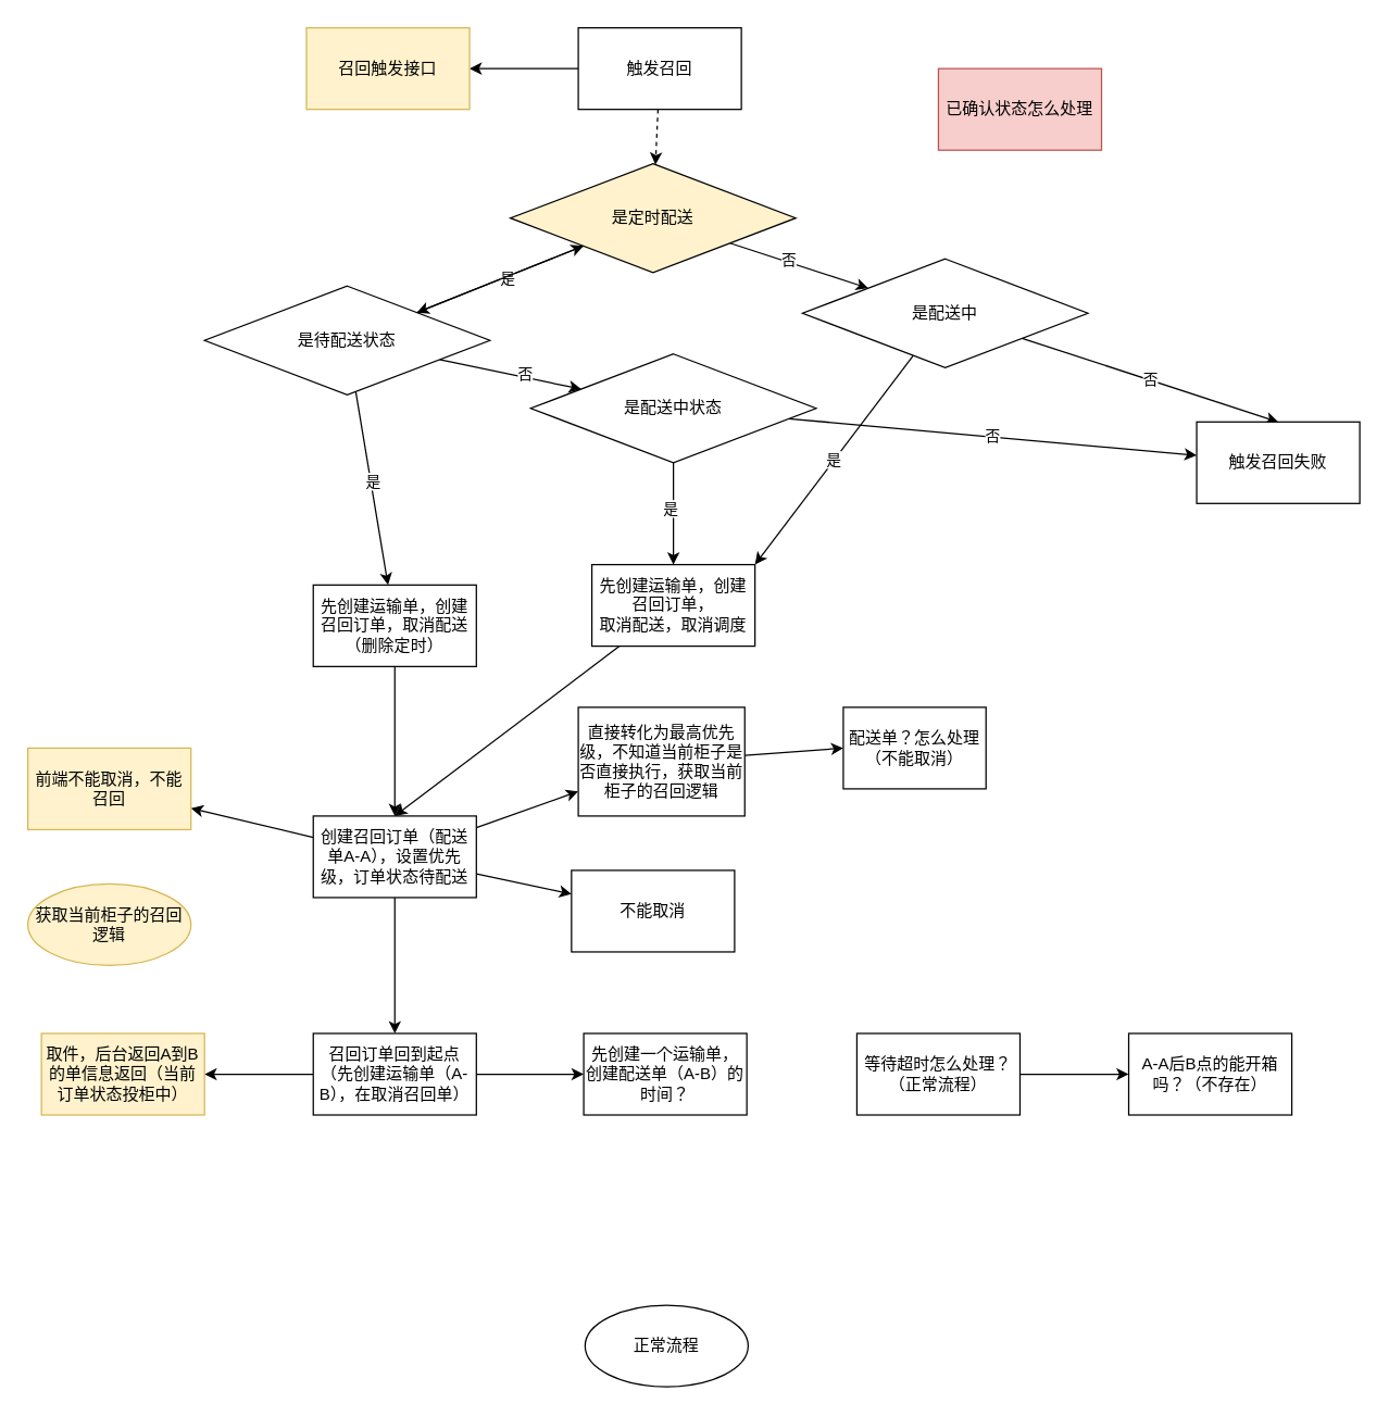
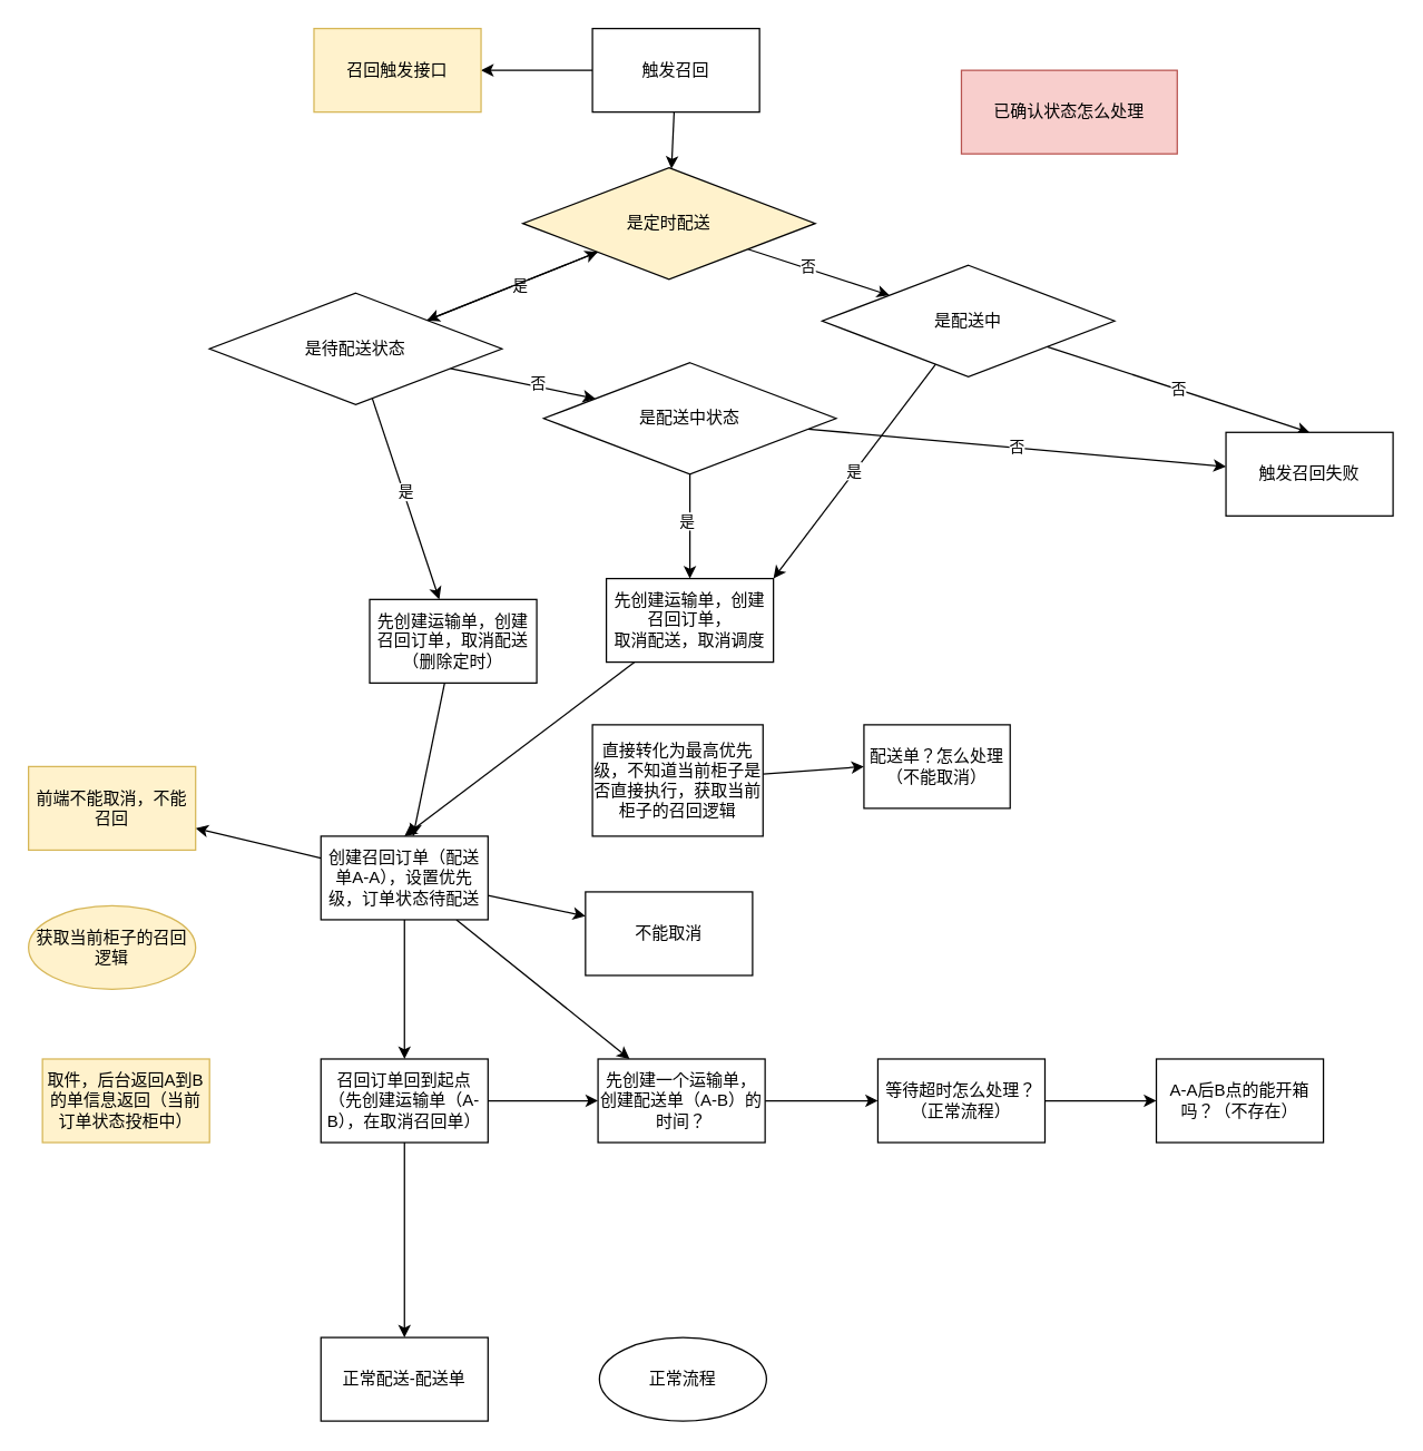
- <mxCell id="52" value="已确认状态怎么处理" style="whiteSpace=wrap;html=1;fillColor=#f8cecc;strokeColor=#b85450;" vertex="1" parent="1"><mxGeometry x="690" y="50" width="120" height="60" as="geometry" /></mxCell>
+ <mxCell id="52" value="已确认状态怎么处理" style="whiteSpace=wrap;html=1;fillColor=#f8cecc;strokeColor=#b85450;" vertex="1" parent="1"><mxGeometry x="690" y="50" width="155" height="60" as="geometry" /></mxCell>
- <mxCell id="2" value="" style="edgeStyle=none;html=1;dashed=1;" parent="1" source="4" target="9" edge="1"><mxGeometry relative="1" as="geometry" /></mxCell>
+ <mxCell id="2" value="" style="edgeStyle=none;html=1;" parent="1" source="4" target="9" edge="1"><mxGeometry relative="1" as="geometry" /></mxCell>
- <mxCell id="17" value="先创建运输单，创建召回订单，取消配送（删除定时）" style="whiteSpace=wrap;html=1;" parent="1" vertex="1"><mxGeometry x="230" y="430" width="120" height="60" as="geometry" /></mxCell>
+ <mxCell id="17" value="先创建运输单，创建召回订单，取消配送（删除定时）" style="whiteSpace=wrap;html=1;" parent="1" vertex="1"><mxGeometry x="265" y="430" width="120" height="60" as="geometry" /></mxCell>
- <mxCell id="29" value="" style="edgeStyle=none;html=1;" parent="1" source="32" target="39" edge="1"><mxGeometry relative="1" as="geometry" /></mxCell>
+ <mxCell id="29" value="" style="edgeStyle=none;html=1;" parent="1" source="32" target="42" edge="1"><mxGeometry relative="1" as="geometry" /></mxCell>
- <mxCell id="35" value="" style="edgeStyle=none;html=1;" parent="1" source="36" target="50" edge="1"><mxGeometry relative="1" as="geometry" /></mxCell>
+ <mxCell id="41" value="" style="edgeStyle=none;html=1;" parent="1" source="42" target="44" edge="1"><mxGeometry relative="1" as="geometry" /></mxCell>
+ <mxCell id="33" value="" style="edgeStyle=none;html=1;" parent="1" source="36" target="37" edge="1"><mxGeometry relative="1" as="geometry" /></mxCell>
+ <mxCell id="37" value="正常配送-配送单" style="whiteSpace=wrap;html=1;" parent="1" vertex="1"><mxGeometry x="230" y="960" width="120" height="60" as="geometry" /></mxCell>
